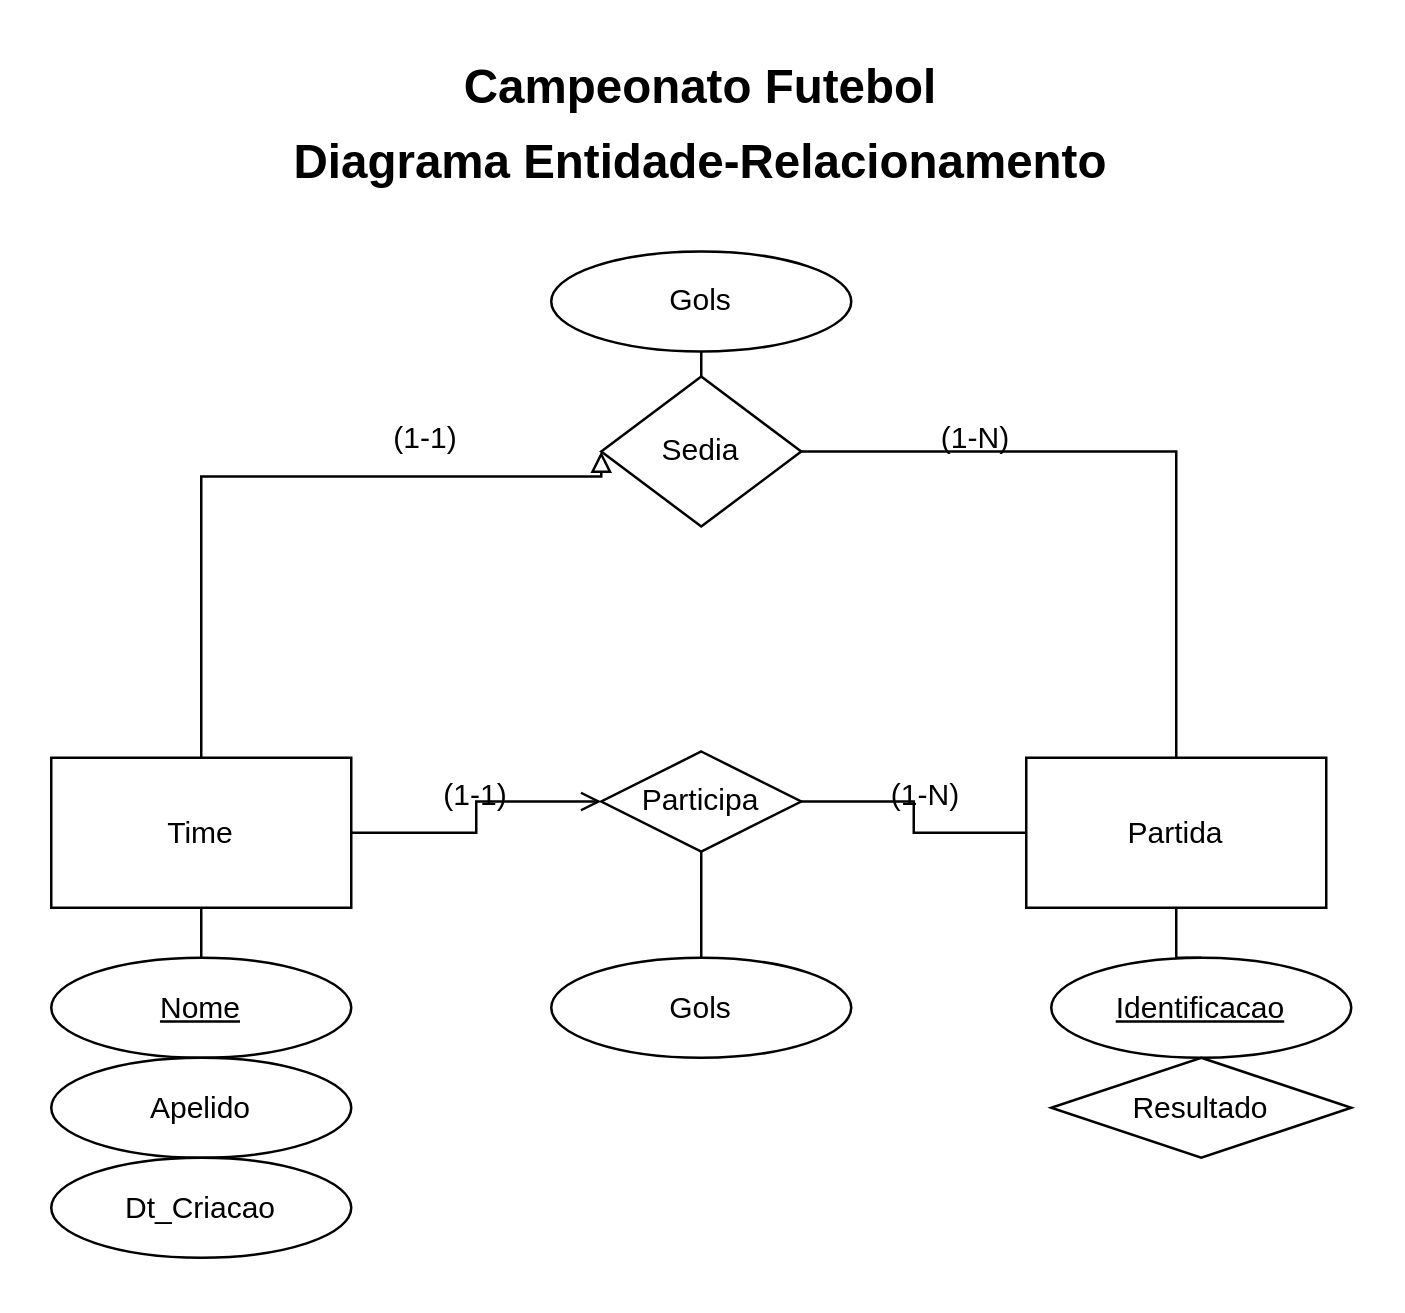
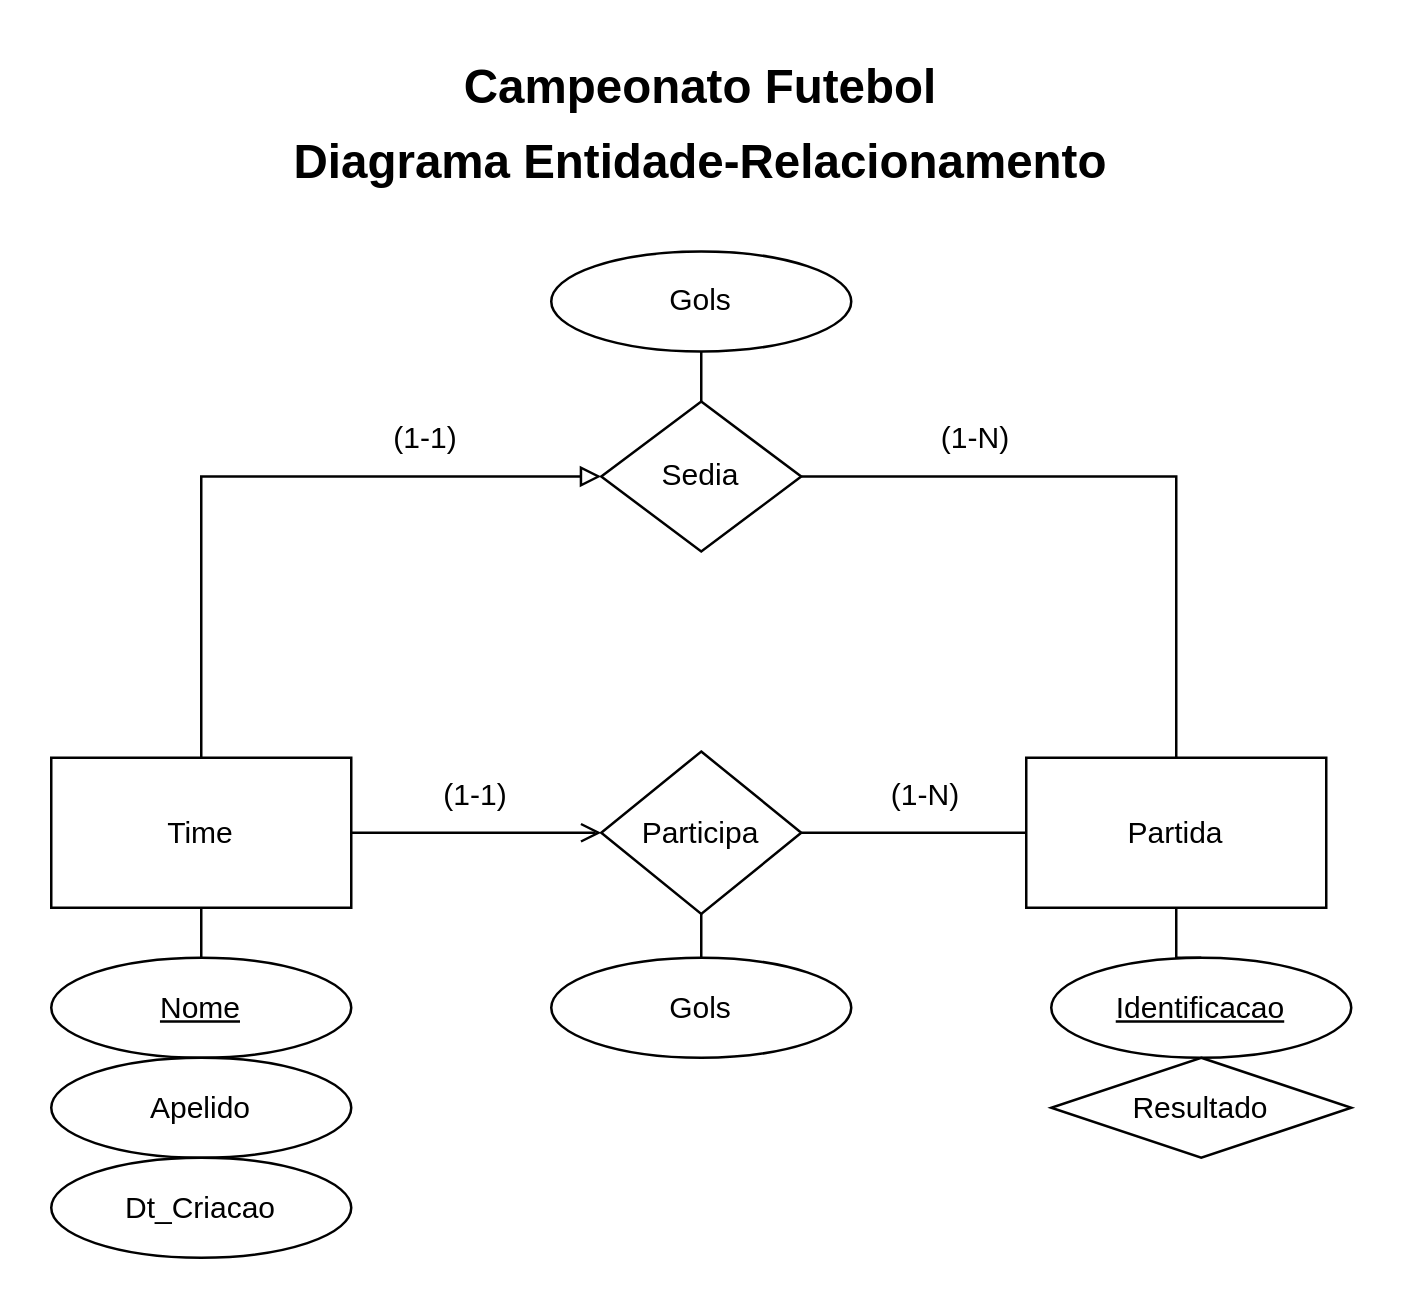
- <mxCell id="19" value="Sedia" style="rhombus;whiteSpace=wrap;html=1;rounded=0;" vertex="1" parent="1"><mxGeometry x="240" y="150" width="80" height="60" as="geometry" /></mxCell>
+ <mxCell id="19" value="Sedia" style="rhombus;whiteSpace=wrap;html=1;rounded=0;" vertex="1" parent="1"><mxGeometry x="240" y="160" width="80" height="60" as="geometry" /></mxCell>
- <mxCell id="15" value="Participa" style="rhombus;whiteSpace=wrap;html=1;rounded=0;" vertex="1" parent="1"><mxGeometry x="240" y="300" width="80" height="40" as="geometry" /></mxCell>
+ <mxCell id="15" value="Participa" style="rhombus;whiteSpace=wrap;html=1;rounded=0;" vertex="1" parent="1"><mxGeometry x="240" y="300" width="80" height="65" as="geometry" /></mxCell>
